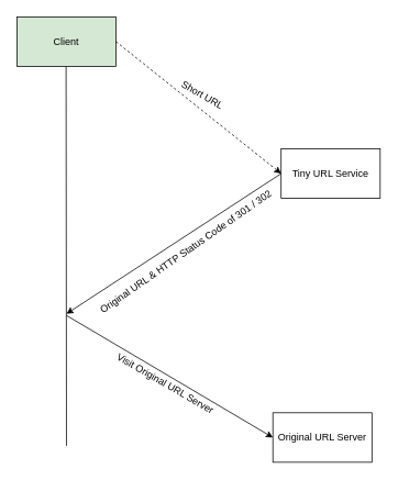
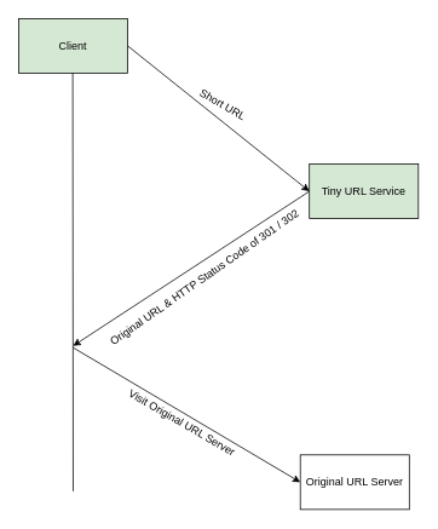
- <mxCell id="5" value="" style="endArrow=classic;html=1;rounded=0;exitX=1;exitY=0.5;exitDx=0;exitDy=0;entryX=0;entryY=0.5;entryDx=0;entryDy=0;dashed=1;" edge="1" parent="1" source="2" target="3"><mxGeometry width="50" height="50" relative="1" as="geometry"><mxPoint x="260" y="270" as="sourcePoint" /><mxPoint x="310" y="220" as="targetPoint" /></mxGeometry></mxCell>
+ <mxCell id="5" value="" style="endArrow=classic;html=1;rounded=0;exitX=1;exitY=0.5;exitDx=0;exitDy=0;entryX=0;entryY=0.5;entryDx=0;entryDy=0;" edge="1" parent="1" source="2" target="3"><mxGeometry width="50" height="50" relative="1" as="geometry"><mxPoint x="260" y="270" as="sourcePoint" /><mxPoint x="310" y="220" as="targetPoint" /></mxGeometry></mxCell>
- <mxCell id="3" value="Tiny URL Service" style="rounded=0;whiteSpace=wrap;html=1;" vertex="1" parent="1"><mxGeometry x="340" y="180" width="120" height="60" as="geometry" /></mxCell>
+ <mxCell id="3" value="Tiny URL Service" style="rounded=0;whiteSpace=wrap;html=1;fillColor=#d5e8d4;" vertex="1" parent="1"><mxGeometry x="340" y="180" width="120" height="60" as="geometry" /></mxCell>
